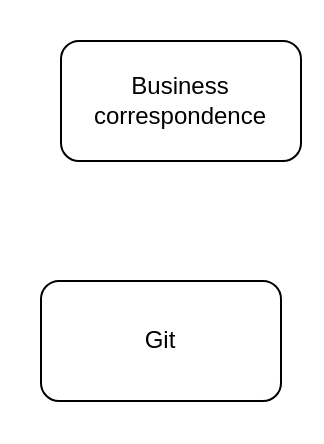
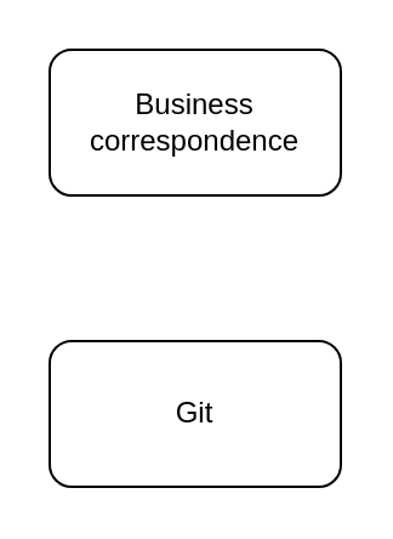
- <mxCell id="2" value="Business correspondence" style="rounded=1;whiteSpace=wrap;html=1;" vertex="1" parent="1"><mxGeometry x="30" y="20" width="120" height="60" as="geometry" /></mxCell>
+ <mxCell id="2" value="Business correspondence" style="rounded=1;whiteSpace=wrap;html=1;" vertex="1" parent="1"><mxGeometry x="20" y="20" width="120" height="60" as="geometry" /></mxCell>
